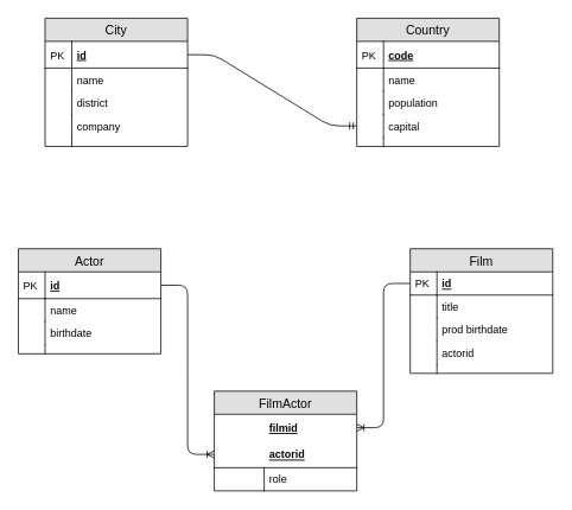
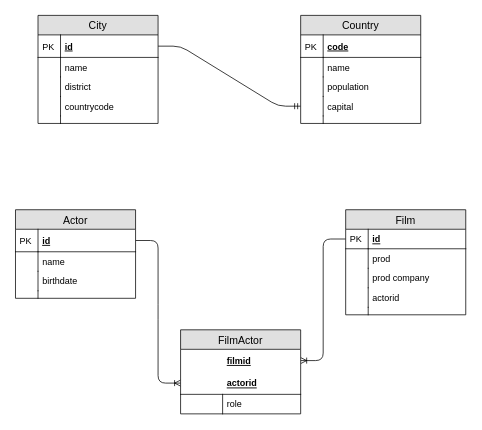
- <mxCell id="10" value="company" style="shape=partialRectangle;top=0;left=0;right=0;bottom=0;align=left;verticalAlign=top;fillColor=none;spacingLeft=34;spacingRight=4;overflow=hidden;rotatable=0;points=[[0,0.5],[1,0.5]];portConstraint=eastwest;dropTarget=0;fontSize=12;" parent="3" vertex="1"><mxGeometry y="108" width="160" height="26" as="geometry" /></mxCell>
+ <mxCell id="10" value="countrycode" style="shape=partialRectangle;top=0;left=0;right=0;bottom=0;align=left;verticalAlign=top;fillColor=none;spacingLeft=34;spacingRight=4;overflow=hidden;rotatable=0;points=[[0,0.5],[1,0.5]];portConstraint=eastwest;dropTarget=0;fontSize=12;" parent="3" vertex="1"><mxGeometry y="108" width="160" height="26" as="geometry" /></mxCell>
- <mxCell id="39" value="title" style="shape=partialRectangle;top=0;left=0;right=0;bottom=0;align=left;verticalAlign=top;fillColor=none;spacingLeft=34;spacingRight=4;overflow=hidden;rotatable=0;points=[[0,0.5],[1,0.5]];portConstraint=eastwest;dropTarget=0;fontSize=12;" parent="36" vertex="1"><mxGeometry y="52" width="160" height="26" as="geometry" /></mxCell>
+ <mxCell id="39" value="prod" style="shape=partialRectangle;top=0;left=0;right=0;bottom=0;align=left;verticalAlign=top;fillColor=none;spacingLeft=34;spacingRight=4;overflow=hidden;rotatable=0;points=[[0,0.5],[1,0.5]];portConstraint=eastwest;dropTarget=0;fontSize=12;" parent="36" vertex="1"><mxGeometry y="52" width="160" height="26" as="geometry" /></mxCell>
- <mxCell id="41" value="prod birthdate" style="shape=partialRectangle;top=0;left=0;right=0;bottom=0;align=left;verticalAlign=top;fillColor=none;spacingLeft=34;spacingRight=4;overflow=hidden;rotatable=0;points=[[0,0.5],[1,0.5]];portConstraint=eastwest;dropTarget=0;fontSize=12;" parent="36" vertex="1"><mxGeometry y="78" width="160" height="26" as="geometry" /></mxCell>
+ <mxCell id="41" value="prod company" style="shape=partialRectangle;top=0;left=0;right=0;bottom=0;align=left;verticalAlign=top;fillColor=none;spacingLeft=34;spacingRight=4;overflow=hidden;rotatable=0;points=[[0,0.5],[1,0.5]];portConstraint=eastwest;dropTarget=0;fontSize=12;" parent="36" vertex="1"><mxGeometry y="78" width="160" height="26" as="geometry" /></mxCell>
